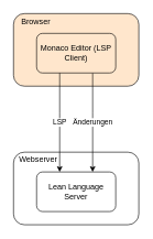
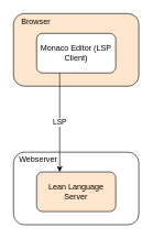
- <mxCell id="6" value="Monaco Editor (LSP Client)" style="rounded=1;whiteSpace=wrap;html=1;fillColor=#ffe6cc;" vertex="1" parent="1"><mxGeometry x="55" y="50" width="120" height="60" as="geometry" /></mxCell>
+ <mxCell id="6" value="Monaco Editor (LSP Client)" style="rounded=1;whiteSpace=wrap;html=1;" vertex="1" parent="1"><mxGeometry x="55" y="50" width="120" height="60" as="geometry" /></mxCell>
- <mxCell id="5" value="Änderungen" style="edgeStyle=orthogonalEdgeStyle;rounded=0;orthogonalLoop=1;jettySize=auto;html=1;" edge="1" parent="1" source="6" target="3"><mxGeometry relative="1" as="geometry"><Array as="points"><mxPoint x="140" y="170" /><mxPoint x="140" y="170" /></Array></mxGeometry></mxCell>
- <mxCell id="3" value="Lean Language Server" style="rounded=1;whiteSpace=wrap;html=1;" vertex="1" parent="1"><mxGeometry x="55" y="260" width="120" height="60" as="geometry" /></mxCell>
+ <mxCell id="3" value="Lean Language Server" style="rounded=1;whiteSpace=wrap;html=1;fillColor=#ffe6cc;" vertex="1" parent="1"><mxGeometry x="55" y="260" width="120" height="60" as="geometry" /></mxCell>
